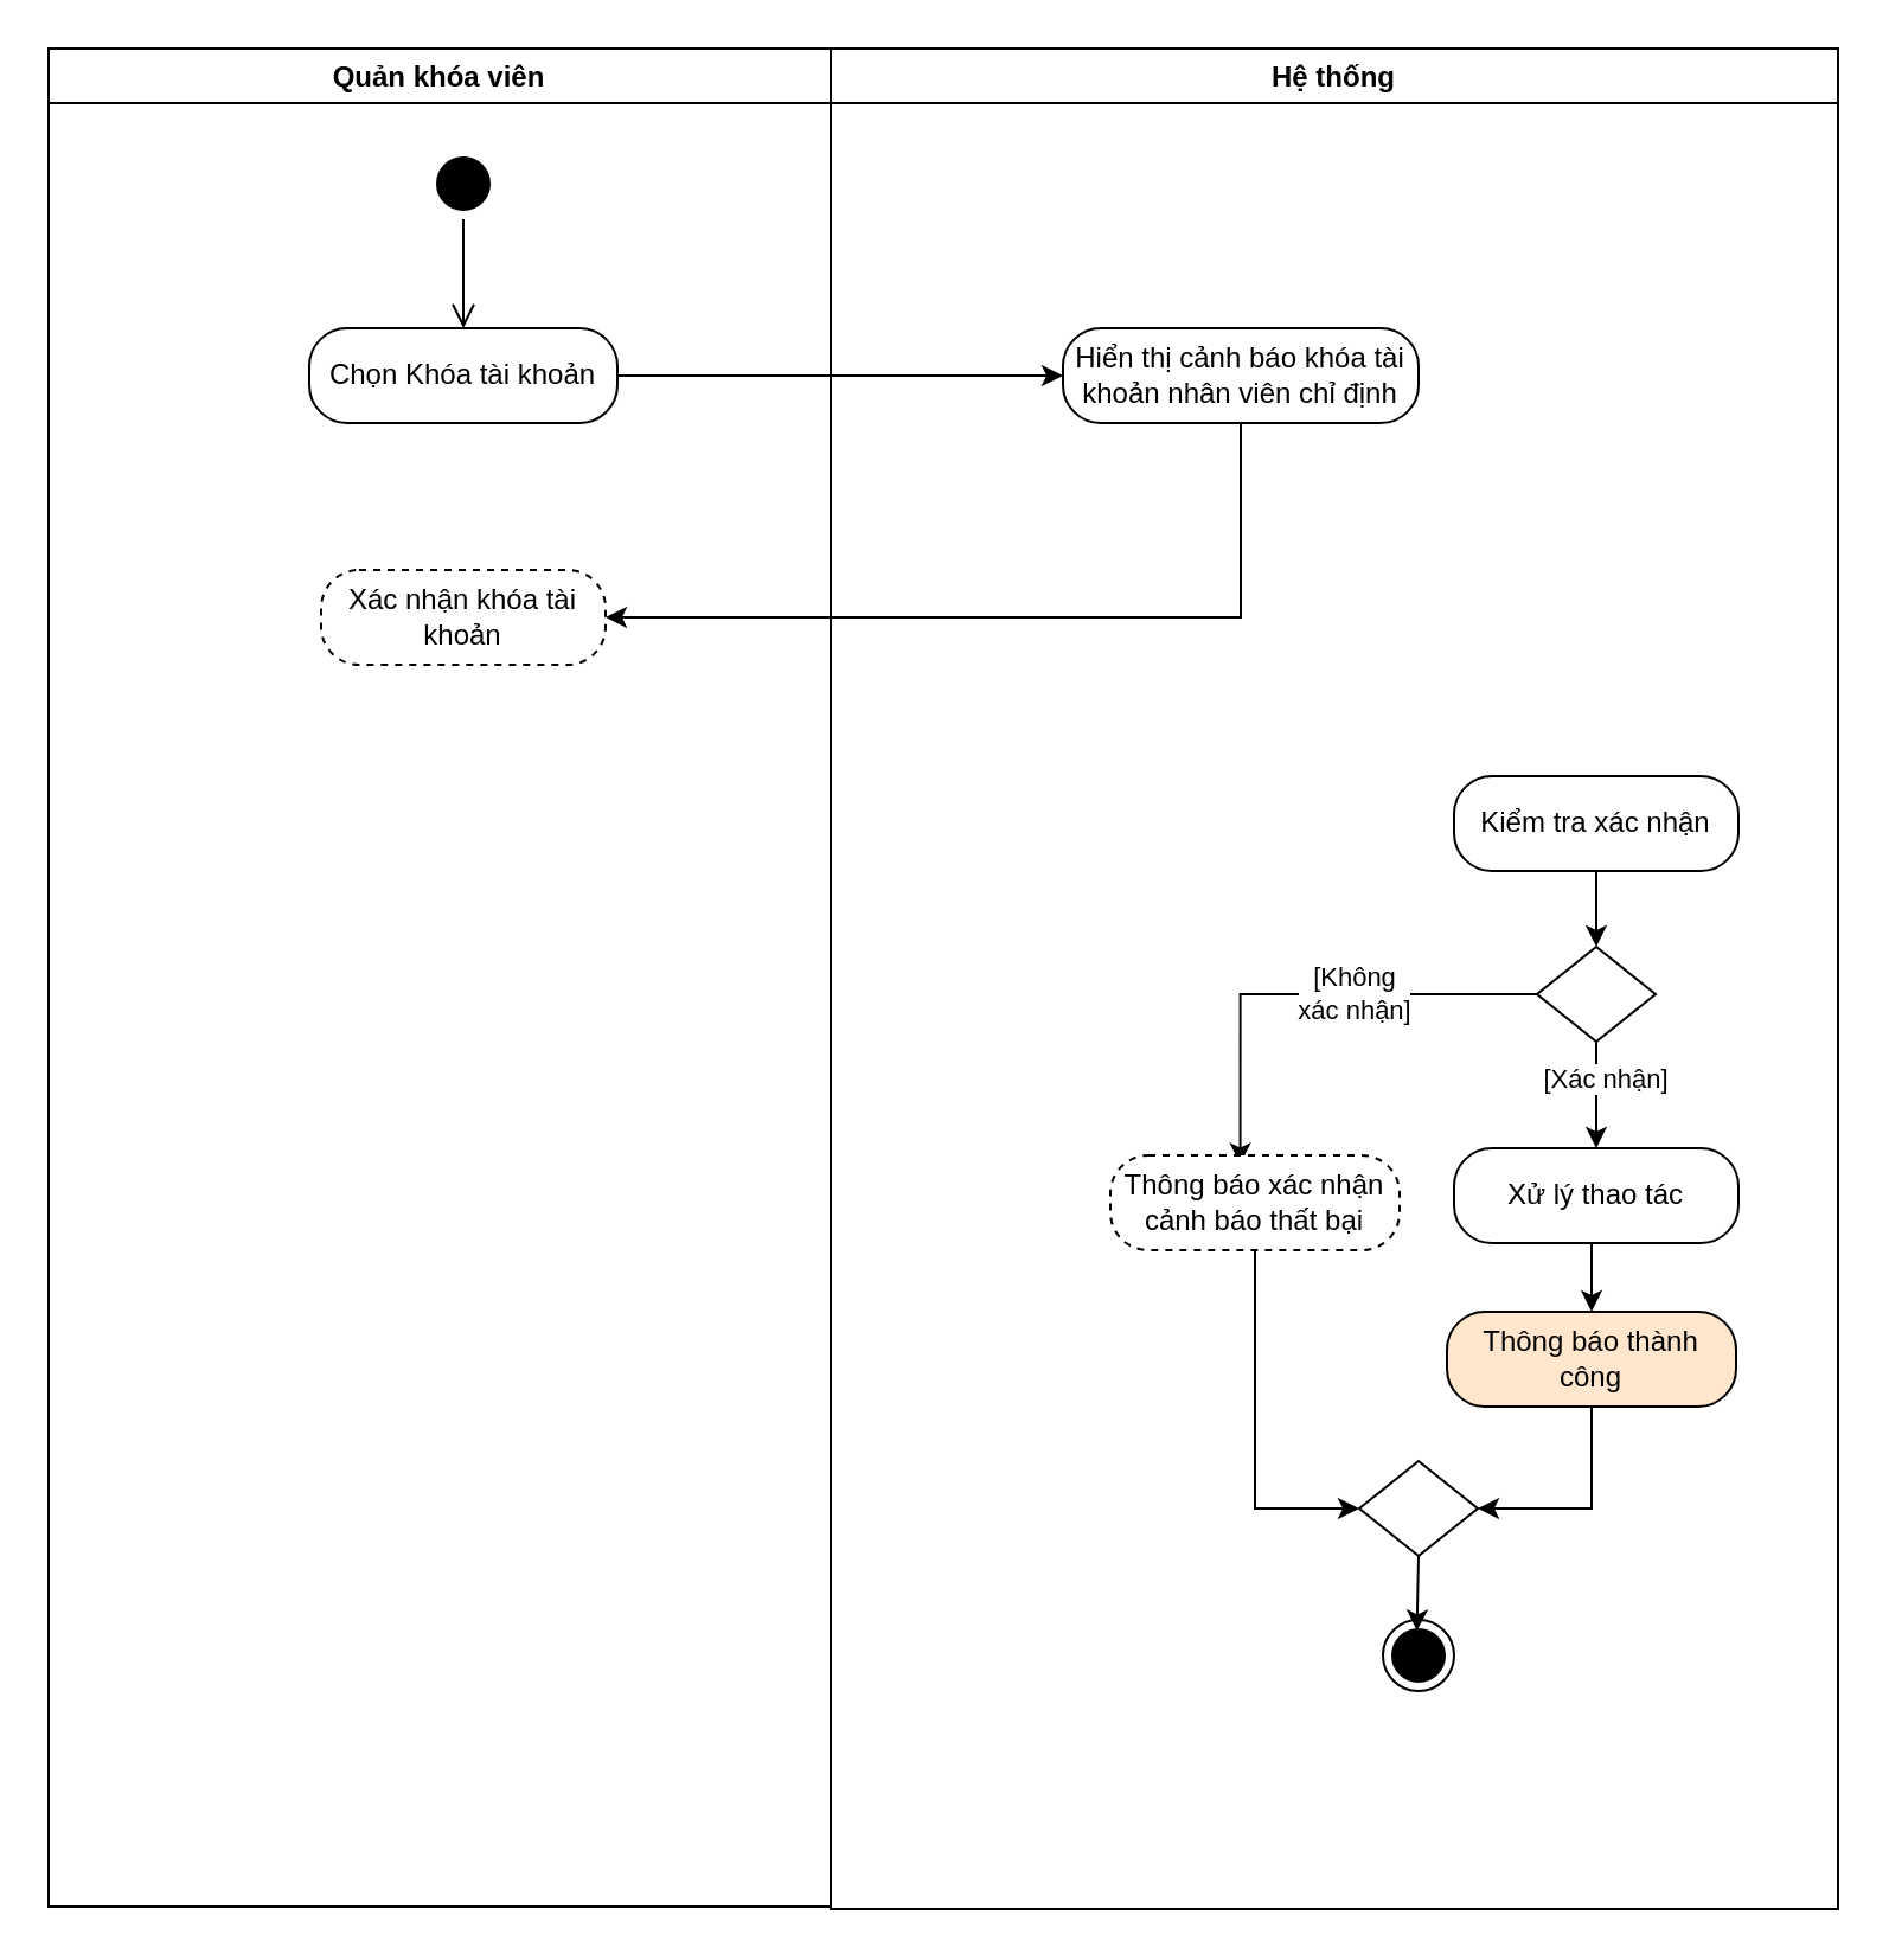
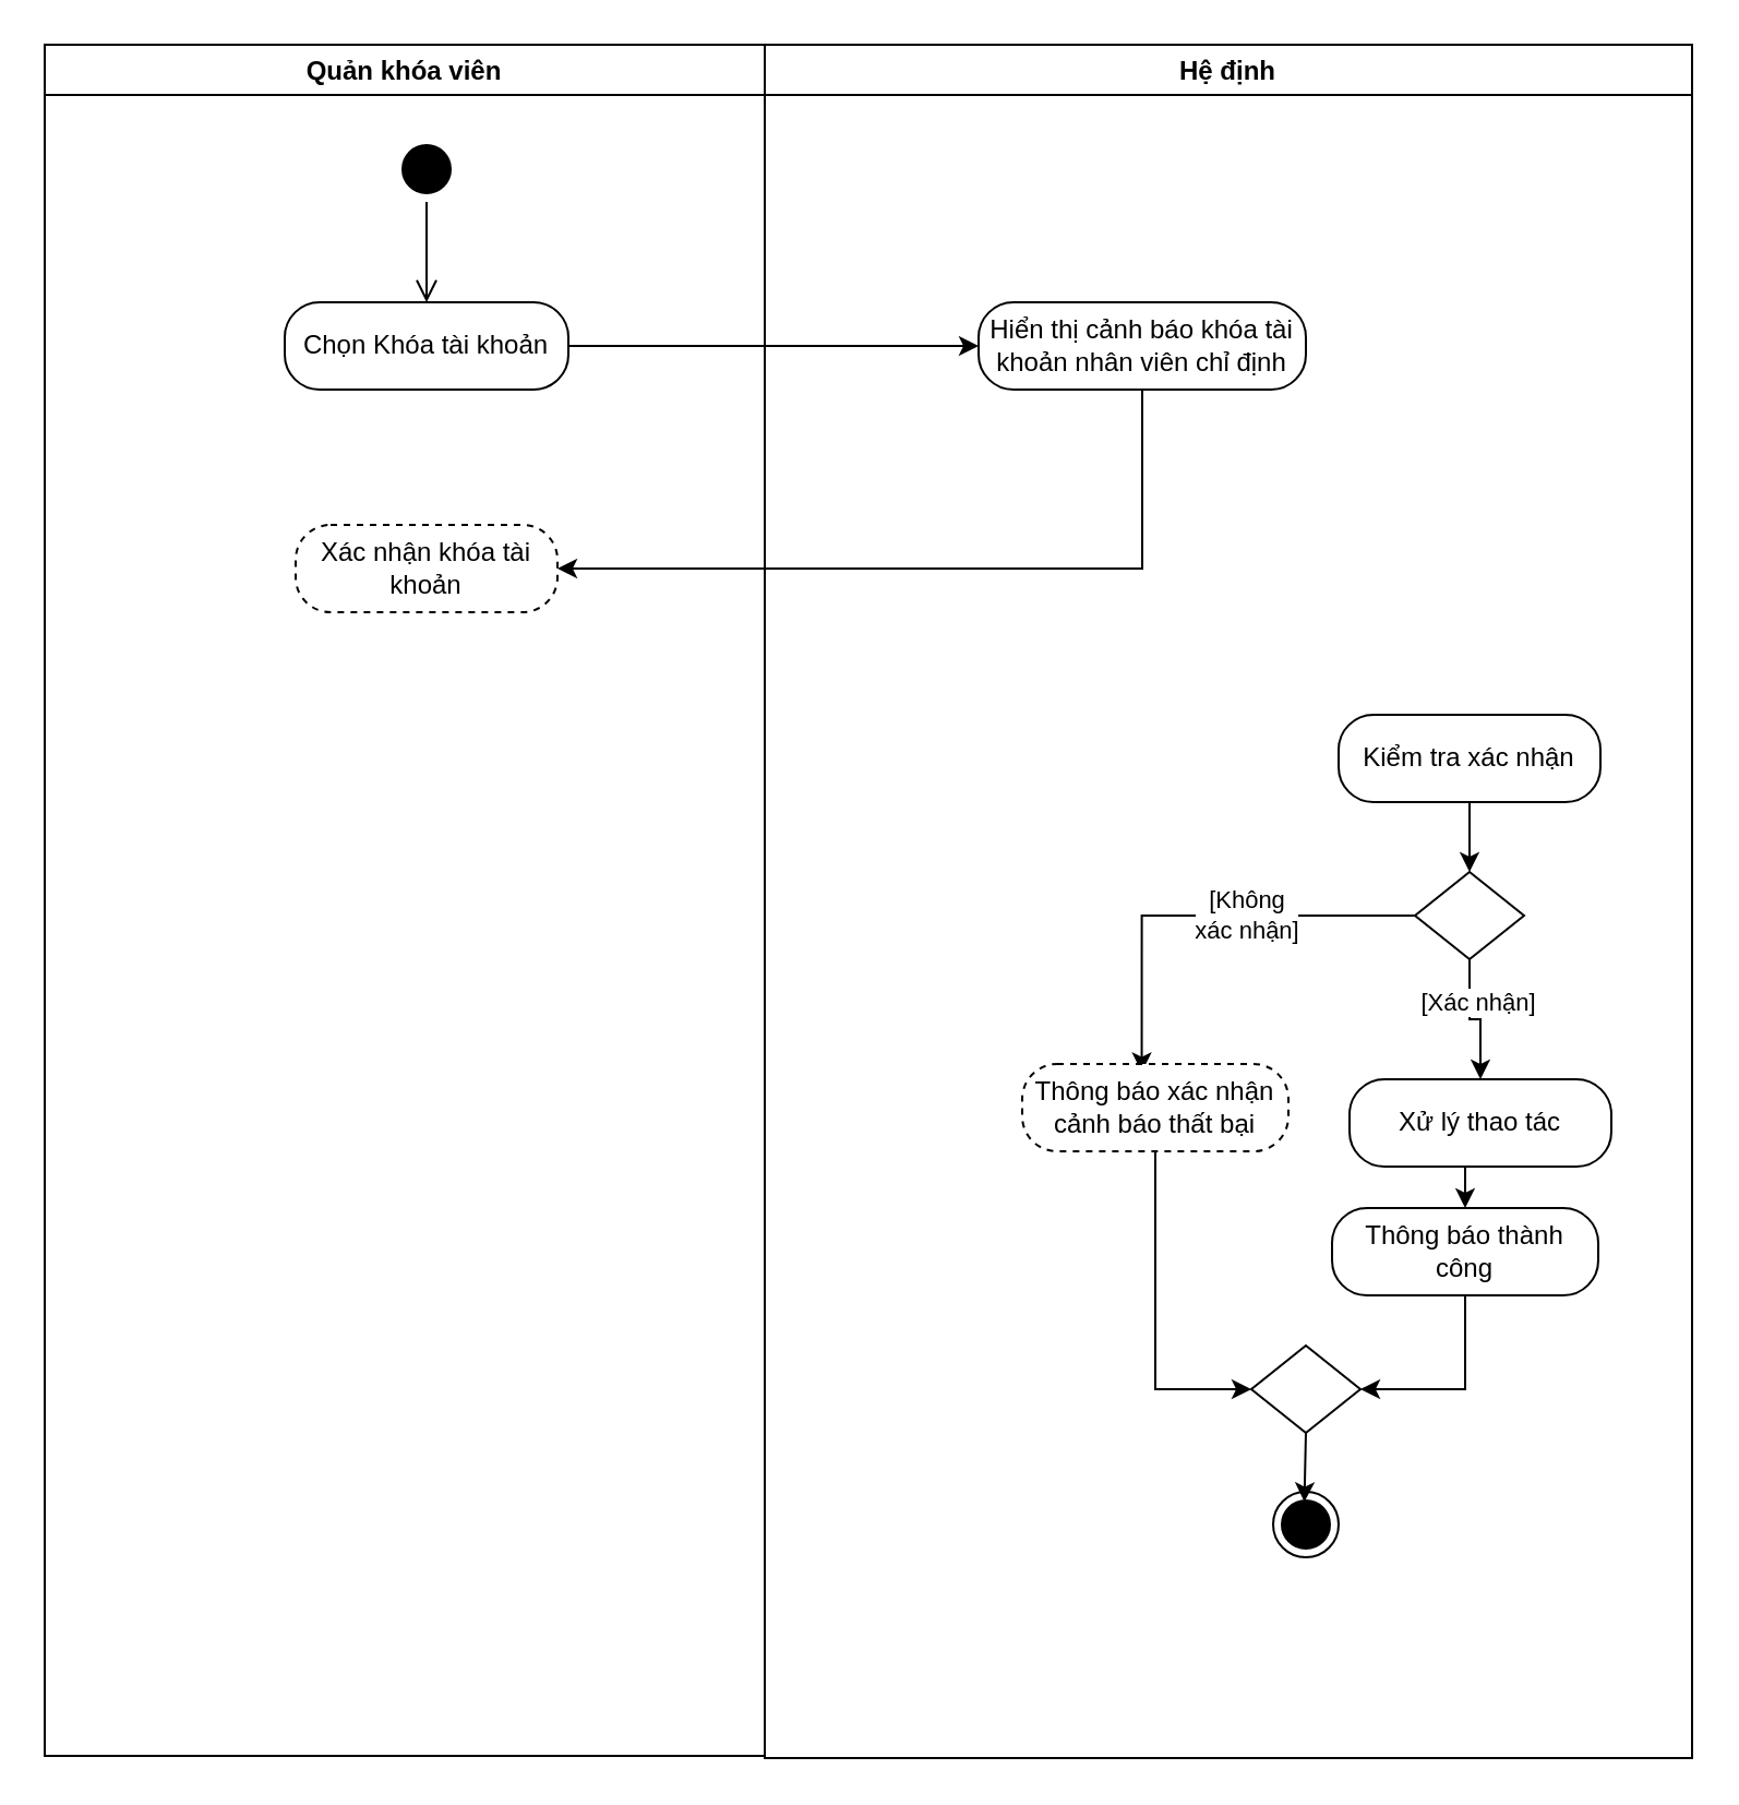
- <mxCell id="2" value="Hệ thống" style="swimlane;startSize=23;" vertex="1" parent="1"><mxGeometry x="350" y="20" width="425" height="785" as="geometry" /></mxCell>
+ <mxCell id="2" value="Hệ định" style="swimlane;startSize=23;" vertex="1" parent="1"><mxGeometry x="350" y="20" width="425" height="785" as="geometry" /></mxCell>
- <mxCell id="11" value="Xử lý thao tác" style="rounded=1;whiteSpace=wrap;html=1;arcSize=40;fontColor=#000000;fillColor=#FFFFFF;strokeColor=#000000;" vertex="1" parent="2"><mxGeometry x="263" y="464" width="120" height="40" as="geometry" /></mxCell>
+ <mxCell id="11" value="Xử lý thao tác" style="rounded=1;whiteSpace=wrap;html=1;arcSize=40;fontColor=#000000;fillColor=#FFFFFF;strokeColor=#000000;" vertex="1" parent="2"><mxGeometry x="268" y="474" width="120" height="40" as="geometry" /></mxCell>
- <mxCell id="13" value="Thông báo thành công" style="rounded=1;whiteSpace=wrap;html=1;arcSize=40;fontColor=#000000;fillColor=#ffe6cc;strokeColor=#000000;" vertex="1" parent="2"><mxGeometry x="260" y="533" width="122" height="40" as="geometry" /></mxCell>
+ <mxCell id="13" value="Thông báo thành công" style="rounded=1;whiteSpace=wrap;html=1;arcSize=40;fontColor=#000000;fillColor=#FFFFFF;strokeColor=#000000;" vertex="1" parent="2"><mxGeometry x="260" y="533" width="122" height="40" as="geometry" /></mxCell>
